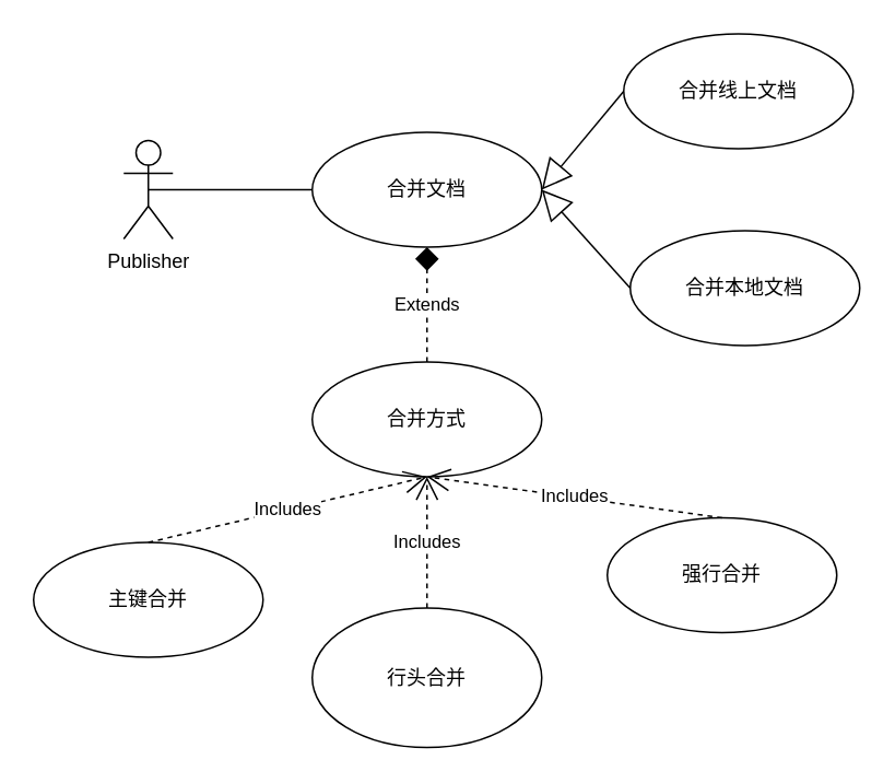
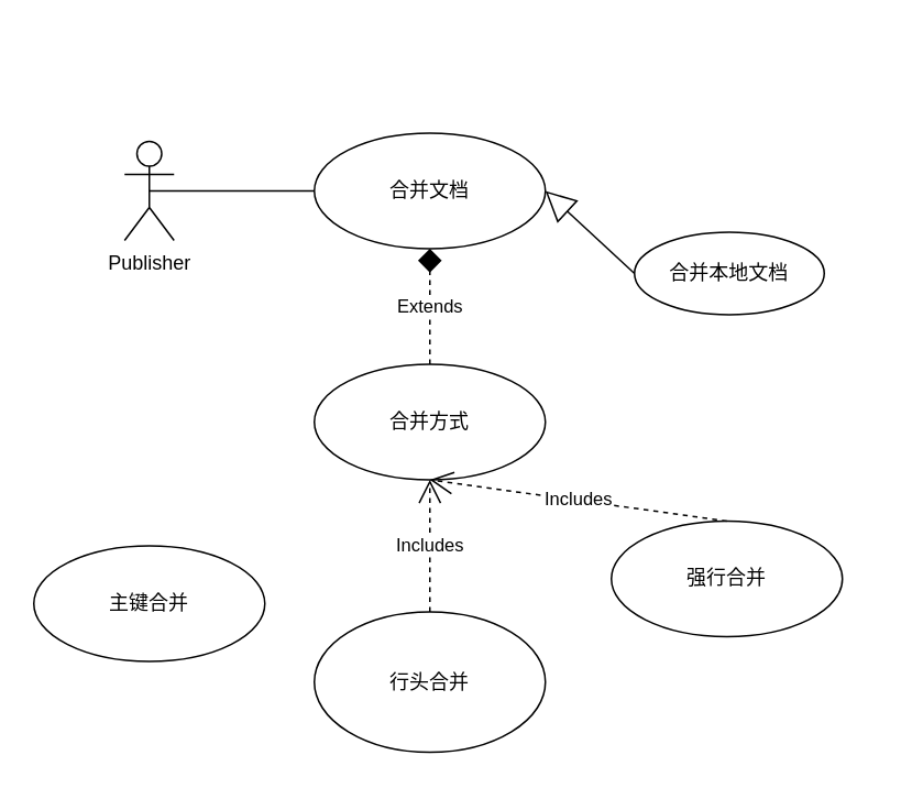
- <mxCell id="4" value="合并线上文档" style="ellipse;whiteSpace=wrap;html=1;" vertex="1" parent="1"><mxGeometry x="380" y="20" width="140" height="70" as="geometry" /></mxCell>
- <mxCell id="14" value="" style="endArrow=block;endSize=16;endFill=0;html=1;rounded=0;entryX=1;entryY=0.5;entryDx=0;entryDy=0;exitX=0;exitY=0.5;exitDx=0;exitDy=0;" edge="1" parent="1" source="4" target="3"><mxGeometry width="160" relative="1" as="geometry"><mxPoint x="190" y="150" as="sourcePoint" /><mxPoint x="350" y="150" as="targetPoint" /></mxGeometry></mxCell>
- <mxCell id="5" value="合并本地文档" style="ellipse;whiteSpace=wrap;html=1;" vertex="1" parent="1"><mxGeometry x="384" y="140" width="140" height="70" as="geometry" /></mxCell>
+ <mxCell id="5" value="合并本地文档" style="ellipse;whiteSpace=wrap;html=1;" vertex="1" parent="1"><mxGeometry x="384" y="140" width="115" height="50" as="geometry" /></mxCell>
- <mxCell id="12" value="Includes" style="endArrow=open;endSize=12;dashed=1;html=1;rounded=0;exitX=0.5;exitY=0;exitDx=0;exitDy=0;entryX=0.5;entryY=1;entryDx=0;entryDy=0;" edge="1" parent="1" source="7" target="6"><mxGeometry width="160" relative="1" as="geometry"><mxPoint x="120" y="210" as="sourcePoint" /><mxPoint x="280" y="210" as="targetPoint" /></mxGeometry></mxCell>
